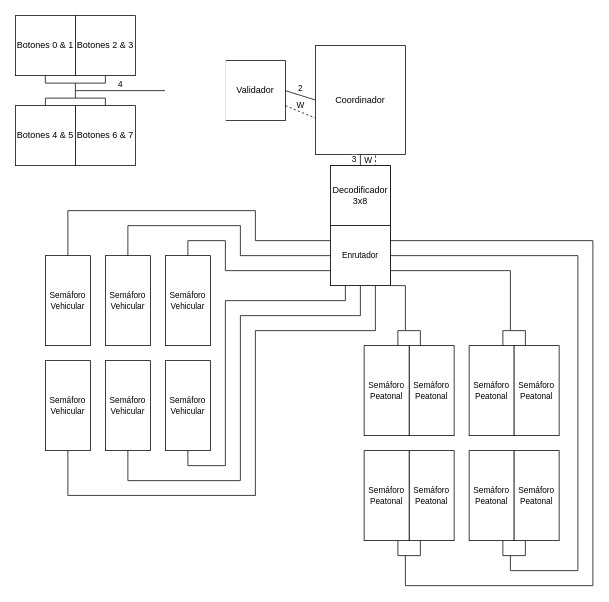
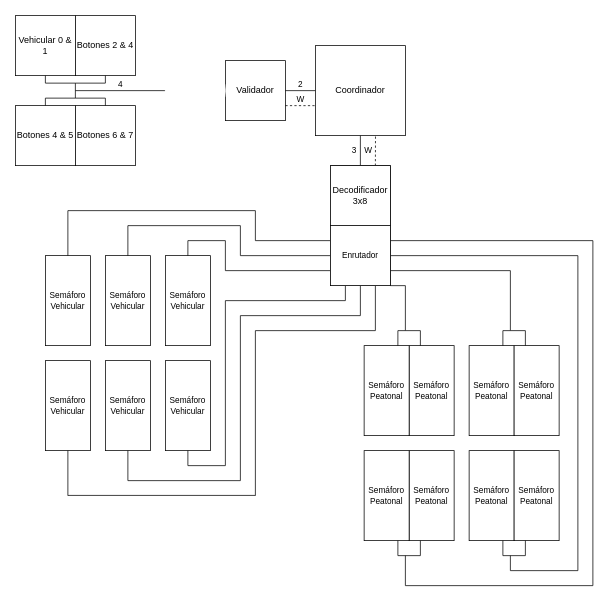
- <mxCell id="2" value="Botones 0 &amp;amp; 1" style="whiteSpace=wrap;html=1;aspect=fixed;" parent="1" vertex="1"><mxGeometry x="20" y="20" width="80" height="80" as="geometry" /></mxCell>
+ <mxCell id="2" value="Vehicular 0 &amp;amp; 1" style="whiteSpace=wrap;html=1;aspect=fixed;" parent="1" vertex="1"><mxGeometry x="20" y="20" width="80" height="80" as="geometry" /></mxCell>
- <mxCell id="3" value="Botones&amp;nbsp;2 &amp;amp; 3" style="whiteSpace=wrap;html=1;aspect=fixed;" parent="1" vertex="1"><mxGeometry x="100" y="20" width="80" height="80" as="geometry" /></mxCell>
+ <mxCell id="3" value="Botones&amp;nbsp;2 &amp;amp; 4" style="whiteSpace=wrap;html=1;aspect=fixed;" parent="1" vertex="1"><mxGeometry x="100" y="20" width="80" height="80" as="geometry" /></mxCell>
- <mxCell id="14" value="&lt;span style=&quot;font-family: helvetica; font-size: 12px; font-style: normal; font-weight: 400; letter-spacing: normal; text-align: center; text-indent: 0px; text-transform: none; word-spacing: 0px; display: inline; float: none;&quot;&gt;Codificador 4x2&lt;/span&gt;" style="whiteSpace=wrap;html=1;aspect=fixed;fontColor=#FFFFFF;strokeColor=#FFFFFF;" parent="1" vertex="1"><mxGeometry x="220" y="80" width="80" height="80" as="geometry" /></mxCell>
+ <mxCell id="14" value="&lt;span style=&quot;font-family: helvetica; font-size: 12px; font-style: normal; font-weight: 400; letter-spacing: normal; text-align: center; text-indent: 0px; text-transform: none; word-spacing: 0px; display: inline; float: none;&quot;&gt;Codificador 4x2&lt;/span&gt;" style="ellipse;whiteSpace=wrap;html=1;aspect=fixed;fontColor=#FFFFFF;strokeColor=#FFFFFF;" parent="1" vertex="1"><mxGeometry x="220" y="80" width="80" height="80" as="geometry" /></mxCell>
- <mxCell id="12" value="Coordinador" style="whiteSpace=wrap;html=1;aspect=fixed;" parent="1" vertex="1"><mxGeometry x="420" y="60" width="120" height="145" as="geometry" /></mxCell>
+ <mxCell id="12" value="Coordinador" style="whiteSpace=wrap;html=1;aspect=fixed;" parent="1" vertex="1"><mxGeometry x="420" y="60" width="120" height="120" as="geometry" /></mxCell>
